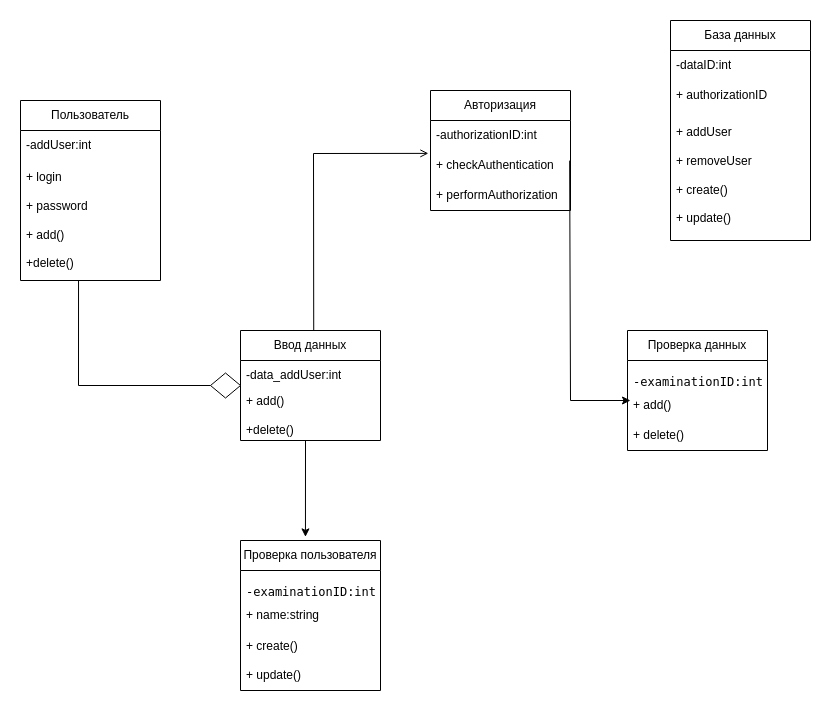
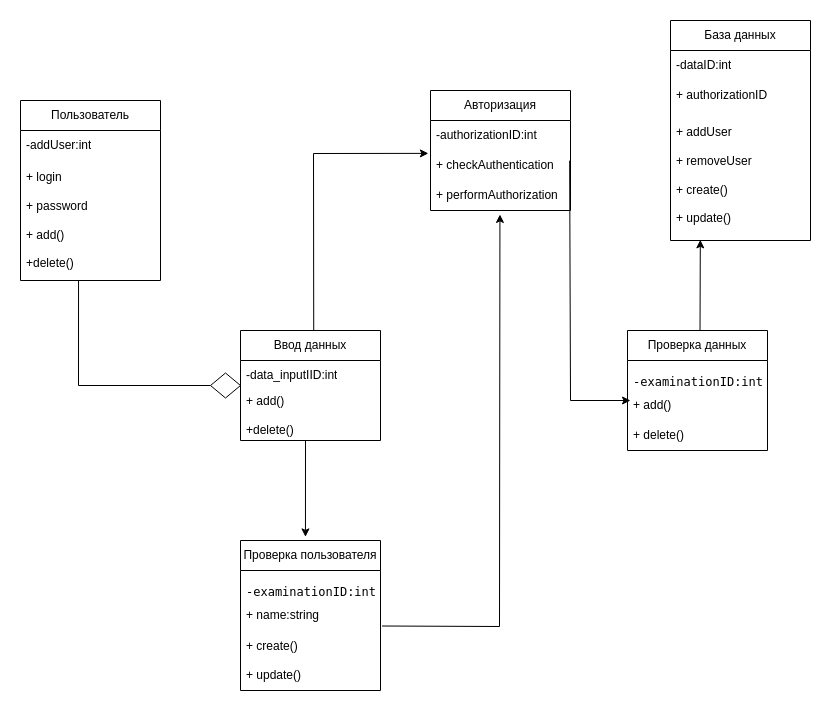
- <mxCell id="27" value="" style="endArrow=open;html=1;rounded=0;entryX=-0.015;entryY=0.096;entryDx=0;entryDy=0;entryPerimeter=0;exitX=0.523;exitY=0;exitDx=0;exitDy=0;exitPerimeter=0;" edge="1" parent="1" source="13" target="7"><mxGeometry width="50" height="50" relative="1" as="geometry"><mxPoint x="310" y="350" as="sourcePoint" /><mxPoint x="360" y="300" as="targetPoint" /><Array as="points"><mxPoint x="313" y="153" /></Array></mxGeometry></mxCell>
+ <mxCell id="27" value="" style="endArrow=classic;html=1;rounded=0;entryX=-0.015;entryY=0.096;entryDx=0;entryDy=0;entryPerimeter=0;exitX=0.523;exitY=0;exitDx=0;exitDy=0;exitPerimeter=0;" edge="1" parent="1" source="13" target="7"><mxGeometry width="50" height="50" relative="1" as="geometry"><mxPoint x="310" y="350" as="sourcePoint" /><mxPoint x="360" y="300" as="targetPoint" /><Array as="points"><mxPoint x="313" y="153" /></Array></mxGeometry></mxCell>
+ <mxCell id="28" value="" style="endArrow=classic;html=1;rounded=0;entryX=0.213;entryY=0.995;entryDx=0;entryDy=0;entryPerimeter=0;exitX=0.518;exitY=0.002;exitDx=0;exitDy=0;exitPerimeter=0;" edge="1" parent="1" source="16" target="12"><mxGeometry width="50" height="50" relative="1" as="geometry"><mxPoint x="330" y="390" as="sourcePoint" /><mxPoint x="380" y="340" as="targetPoint" /></mxGeometry></mxCell>
- <mxCell id="14" value="-data_addUser:int" style="text;strokeColor=none;fillColor=none;align=left;verticalAlign=middle;spacingLeft=4;spacingRight=4;overflow=hidden;points=[[0,0.5],[1,0.5]];portConstraint=eastwest;rotatable=0;whiteSpace=wrap;html=1;" vertex="1" parent="13"><mxGeometry y="30" width="140" height="30" as="geometry" /></mxCell>
+ <mxCell id="14" value="-data_inputIID:int" style="text;strokeColor=none;fillColor=none;align=left;verticalAlign=middle;spacingLeft=4;spacingRight=4;overflow=hidden;points=[[0,0.5],[1,0.5]];portConstraint=eastwest;rotatable=0;whiteSpace=wrap;html=1;" vertex="1" parent="13"><mxGeometry y="30" width="140" height="30" as="geometry" /></mxCell>
+ <mxCell id="29" value="" style="endArrow=classic;html=1;rounded=0;entryX=0.496;entryY=1.132;entryDx=0;entryDy=0;entryPerimeter=0;exitX=1.011;exitY=-0.075;exitDx=0;exitDy=0;exitPerimeter=0;" edge="1" parent="1" source="23" target="8"><mxGeometry width="50" height="50" relative="1" as="geometry"><mxPoint x="330" y="390" as="sourcePoint" /><mxPoint x="380" y="340" as="targetPoint" /><Array as="points"><mxPoint x="499" y="626" /></Array></mxGeometry></mxCell>
